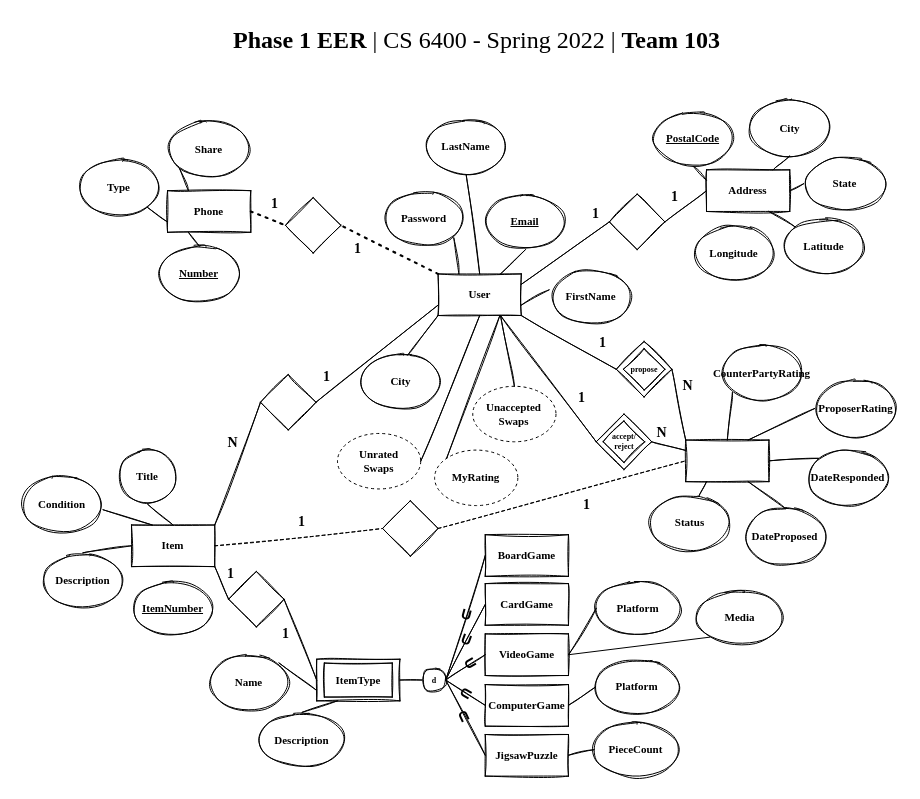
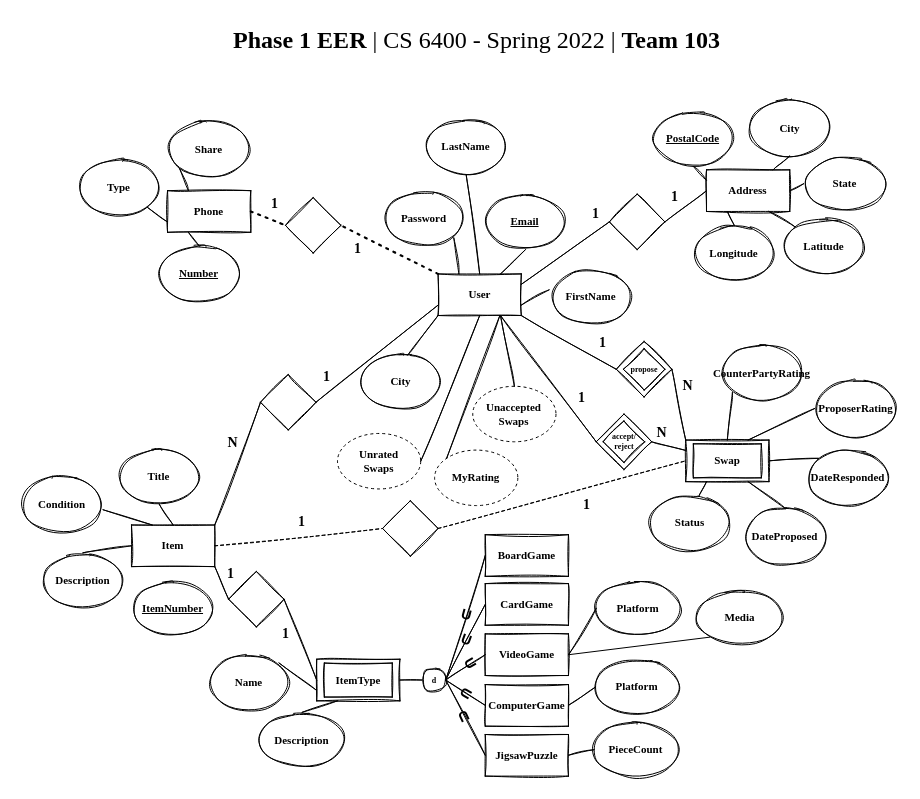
+ <mxCell id="31" value="" style="endArrow=none;html=1;rounded=0;fontFamily=Architects Daughter;fontSource=https%3A%2F%2Ffonts.googleapis.com%2Fcss%3Ffamily%3DArchitects%2BDaughter;fontSize=11;entryX=0.25;entryY=1;entryDx=0;entryDy=0;exitX=0.5;exitY=0;exitDx=0;exitDy=0;sketch=1;fontStyle=1" parent="1" source="14" target="9" edge="1"><mxGeometry width="50" height="50" relative="1" as="geometry"><mxPoint x="560.349" y="238.73" as="sourcePoint" /><mxPoint x="595.031" y="204.047" as="targetPoint" /></mxGeometry></mxCell>
+ <mxCell id="76" value="Swap" style="rounded=0;whiteSpace=wrap;html=1;labelBackgroundColor=none;sketch=1;fontFamily=Architects Daughter;fontSource=https%3A%2F%2Ffonts.googleapis.com%2Fcss%3Ffamily%3DArchitects%2BDaughter;fontSize=11;fontStyle=1" parent="1" vertex="1"><mxGeometry x="692.835" y="443.356" width="67.977" height="33.989" as="geometry" /></mxCell>
- <mxCell id="43" value="Title" style="ellipse;whiteSpace=wrap;html=1;rounded=0;sketch=1;fontFamily=Architects Daughter;fontSource=https%3A%2F%2Ffonts.googleapis.com%2Fcss%3Ffamily%3DArchitects%2BDaughter;fontSize=11;fontStyle=1" parent="1" vertex="1"><mxGeometry x="117.11" y="448.211" width="60" height="55.492" as="geometry" /></mxCell>
+ <mxCell id="43" value="Title" style="ellipse;whiteSpace=wrap;html=1;rounded=0;sketch=1;fontFamily=Architects Daughter;fontSource=https%3A%2F%2Ffonts.googleapis.com%2Fcss%3Ffamily%3DArchitects%2BDaughter;fontSize=11;fontStyle=1" parent="1" vertex="1"><mxGeometry x="117.11" y="448.211" width="83.237" height="55.492" as="geometry" /></mxCell>
